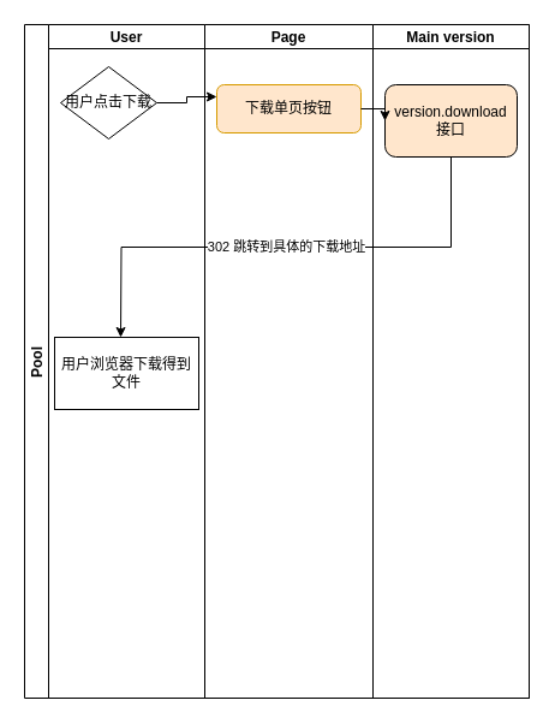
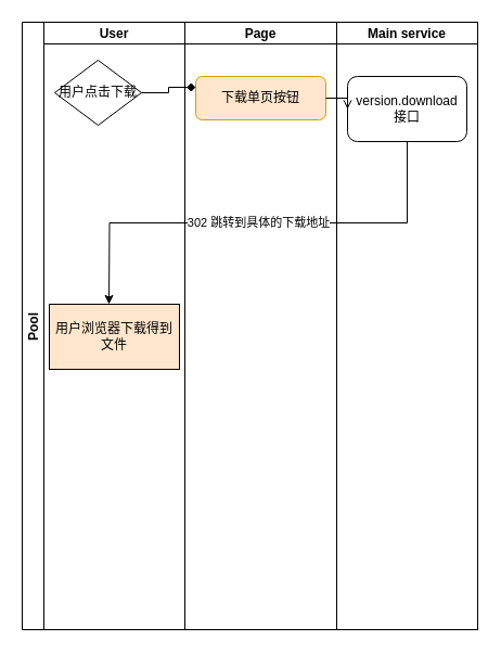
- <mxCell id="8" value="Main version" style="swimlane;startSize=20;" vertex="1" parent="2"><mxGeometry x="290" width="130" height="560" as="geometry" /></mxCell>
+ <mxCell id="8" value="Main service" style="swimlane;startSize=20;" vertex="1" parent="2"><mxGeometry x="290" width="130" height="560" as="geometry" /></mxCell>
- <mxCell id="11" style="edgeStyle=orthogonalEdgeStyle;rounded=0;orthogonalLoop=1;jettySize=auto;html=1;exitX=1;exitY=0.5;exitDx=0;exitDy=0;entryX=0;entryY=0.25;entryDx=0;entryDy=0;" edge="1" parent="2" source="4" target="7"><mxGeometry relative="1" as="geometry" /></mxCell>
+ <mxCell id="11" style="edgeStyle=orthogonalEdgeStyle;rounded=0;orthogonalLoop=1;jettySize=auto;html=1;exitX=1;exitY=0.5;exitDx=0;exitDy=0;entryX=0;entryY=0.25;entryDx=0;entryDy=0;endArrow=diamond;" edge="1" parent="2" source="4" target="7"><mxGeometry relative="1" as="geometry" /></mxCell>
- <mxCell id="10" style="edgeStyle=orthogonalEdgeStyle;rounded=0;orthogonalLoop=1;jettySize=auto;html=1;exitX=1;exitY=0.5;exitDx=0;exitDy=0;" edge="1" parent="2" source="7" target="9"><mxGeometry relative="1" as="geometry" /></mxCell>
+ <mxCell id="10" style="edgeStyle=orthogonalEdgeStyle;rounded=0;orthogonalLoop=1;jettySize=auto;html=1;exitX=1;exitY=0.5;exitDx=0;exitDy=0;endArrow=open;" edge="1" parent="2" source="7" target="9"><mxGeometry relative="1" as="geometry" /></mxCell>
- <mxCell id="9" value="version.download&lt;br&gt;接口" style="rounded=1;whiteSpace=wrap;html=1;fillColor=#ffe6cc;" vertex="1" parent="8"><mxGeometry x="10" y="50" width="110" height="60" as="geometry" /></mxCell>
+ <mxCell id="9" value="version.download&lt;br&gt;接口" style="rounded=1;whiteSpace=wrap;html=1;" vertex="1" parent="8"><mxGeometry x="10" y="50" width="110" height="60" as="geometry" /></mxCell>
- <mxCell id="5" value="用户浏览器下载得到文件" style="rounded=0;whiteSpace=wrap;html=1;" vertex="1" parent="3"><mxGeometry x="5" y="260" width="120" height="60" as="geometry" /></mxCell>
+ <mxCell id="5" value="用户浏览器下载得到文件" style="rounded=0;whiteSpace=wrap;html=1;fillColor=#ffe6cc;" vertex="1" parent="3"><mxGeometry x="5" y="260" width="120" height="60" as="geometry" /></mxCell>
